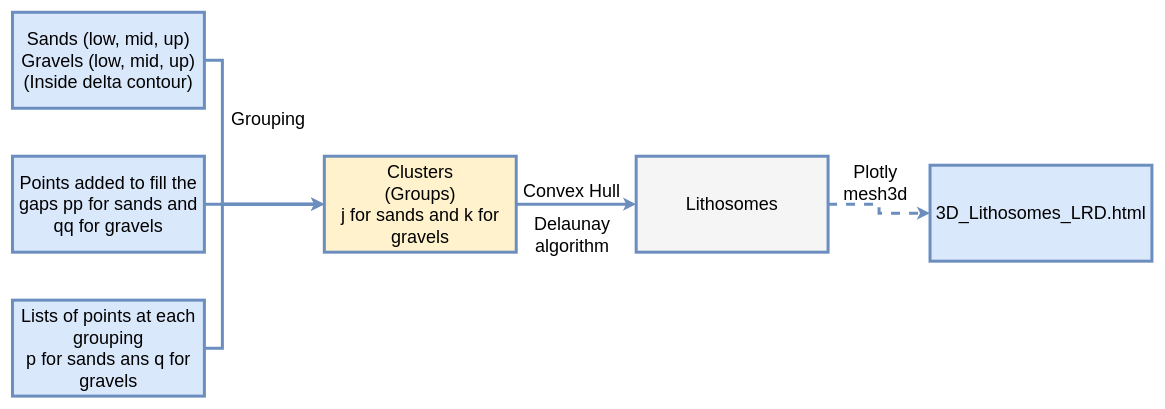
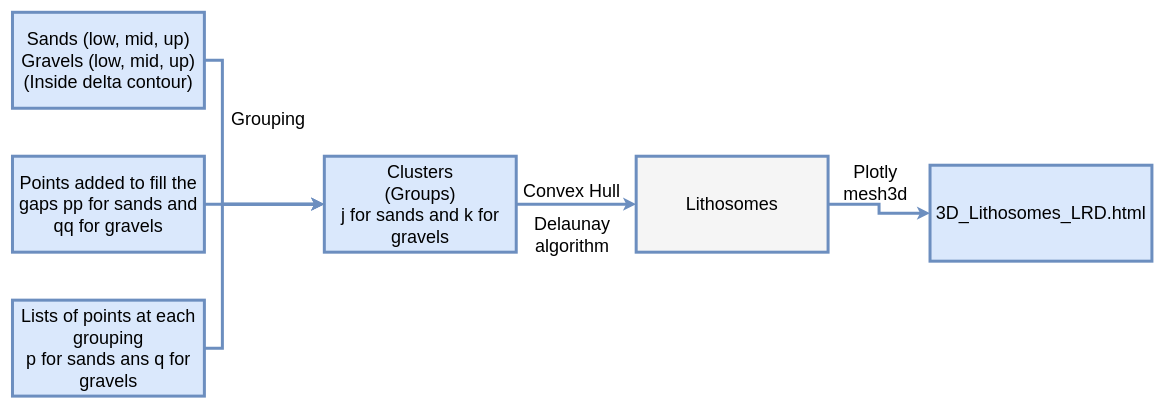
- <mxCell id="3" value="&lt;div&gt;Clusters&lt;/div&gt;&lt;div&gt;(Groups)&lt;/div&gt;&lt;div&gt;j for sands and k for gravels&lt;br&gt;&lt;/div&gt;" style="rounded=0;whiteSpace=wrap;html=1;fontSize=30;fillColor=#fff2cc;strokeColor=#6c8ebf;strokeWidth=5;" parent="1" vertex="1"><mxGeometry x="540" y="260" width="320" height="160" as="geometry" /></mxCell>
+ <mxCell id="3" value="&lt;div&gt;Clusters&lt;/div&gt;&lt;div&gt;(Groups)&lt;/div&gt;&lt;div&gt;j for sands and k for gravels&lt;br&gt;&lt;/div&gt;" style="rounded=0;whiteSpace=wrap;html=1;fontSize=30;fillColor=#dae8fc;strokeColor=#6c8ebf;strokeWidth=5;" parent="1" vertex="1"><mxGeometry x="540" y="260" width="320" height="160" as="geometry" /></mxCell>
- <mxCell id="4" style="edgeStyle=orthogonalEdgeStyle;rounded=0;orthogonalLoop=1;jettySize=auto;html=1;exitX=1;exitY=0.5;exitDx=0;exitDy=0;entryX=0;entryY=0.5;entryDx=0;entryDy=0;fillColor=#dae8fc;strokeColor=#6c8ebf;strokeWidth=5;dashed=1;" parent="1" source="5" target="8" edge="1"><mxGeometry relative="1" as="geometry" /></mxCell>
+ <mxCell id="4" style="edgeStyle=orthogonalEdgeStyle;rounded=0;orthogonalLoop=1;jettySize=auto;html=1;exitX=1;exitY=0.5;exitDx=0;exitDy=0;entryX=0;entryY=0.5;entryDx=0;entryDy=0;fillColor=#dae8fc;strokeColor=#6c8ebf;strokeWidth=5;" parent="1" source="5" target="8" edge="1"><mxGeometry relative="1" as="geometry" /></mxCell>
